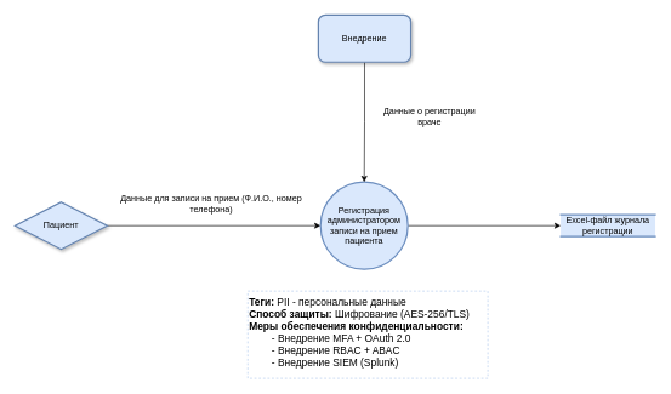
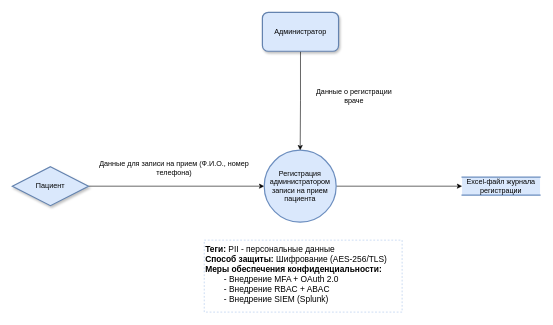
- <mxCell id="9" value="Внедрение" style="html=1;dashed=0;whiteSpace=wrap;rounded=1;fillColor=#dae8fc;strokeColor=light-dark(#6483af, #334a6c);strokeWidth=2;shadow=1;" parent="1" vertex="1"><mxGeometry x="437" y="20" width="127" height="65" as="geometry" /></mxCell>
+ <mxCell id="9" value="Администратор" style="html=1;dashed=0;whiteSpace=wrap;rounded=1;fillColor=#dae8fc;strokeColor=light-dark(#6483af, #334a6c);strokeWidth=2;shadow=1;" parent="1" vertex="1"><mxGeometry x="437" y="20" width="127" height="65" as="geometry" /></mxCell>
